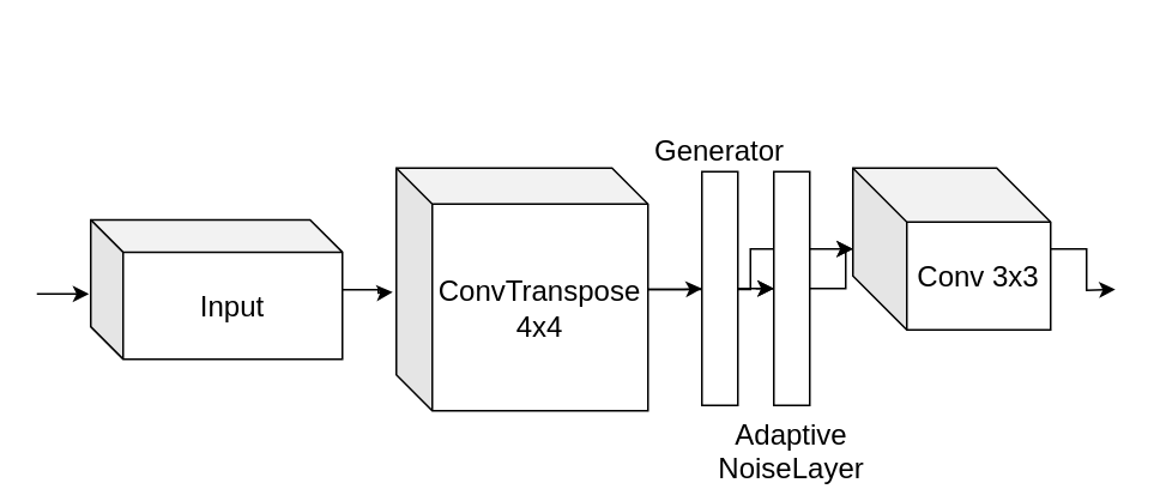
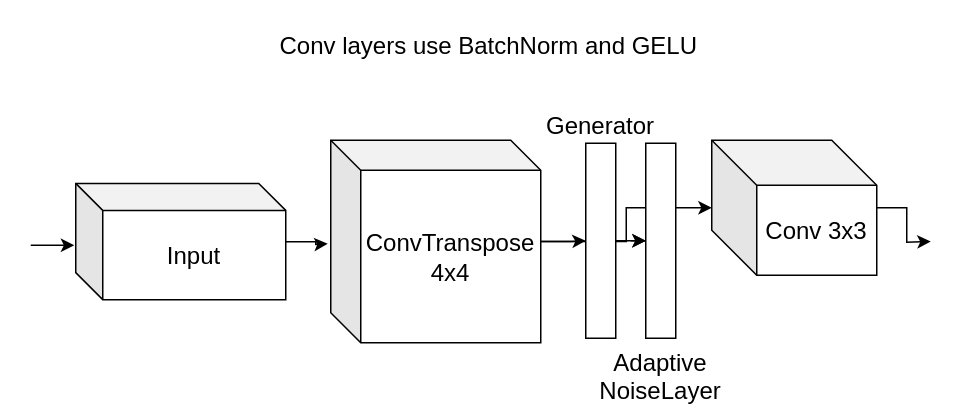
+ <mxCell id="14" value="Conv layers use BatchNorm and GELU" style="text;html=1;align=center;verticalAlign=middle;resizable=0;points=[];autosize=1;fontSize=16;" vertex="1" parent="1"><mxGeometry x="180" y="20" width="290" height="20" as="geometry" /></mxCell>
- <mxCell id="10" style="edgeStyle=orthogonalEdgeStyle;rounded=0;orthogonalLoop=1;jettySize=auto;html=1;" edge="1" parent="1" source="11" target="13"><mxGeometry relative="1" as="geometry" /></mxCell>
